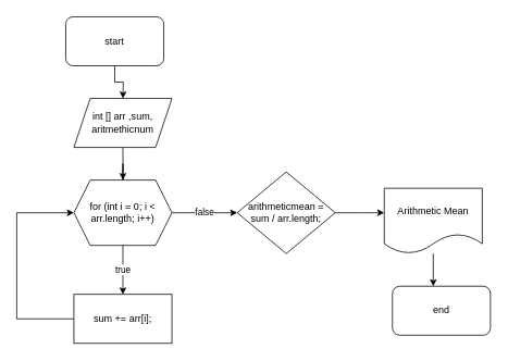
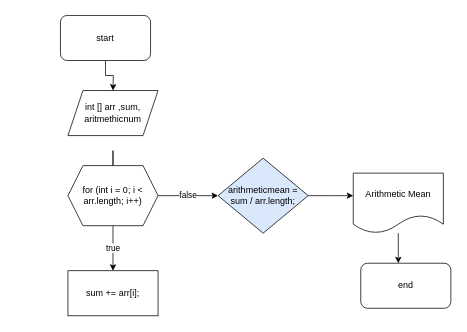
- <mxCell id="4" style="edgeStyle=orthogonalEdgeStyle;rounded=0;orthogonalLoop=1;jettySize=auto;html=1;exitX=0.5;exitY=1;exitDx=0;exitDy=0;entryX=0.5;entryY=0;entryDx=0;entryDy=0;" edge="1" parent="1" source="5" target="9"><mxGeometry relative="1" as="geometry"><mxPoint x="150" y="200" as="targetPoint" /></mxGeometry></mxCell>
- <mxCell id="13" value="arithmeticmean = sum / arr.length;" style="rhombus;whiteSpace=wrap;html=1;" vertex="1" parent="1"><mxGeometry x="290" y="210" width="120" height="100" as="geometry" /></mxCell>
+ <mxCell id="13" value="arithmeticmean = sum / arr.length;" style="rhombus;whiteSpace=wrap;html=1;fillColor=#dae8fc;" vertex="1" parent="1"><mxGeometry x="290" y="210" width="120" height="100" as="geometry" /></mxCell>
- <mxCell id="10" style="edgeStyle=orthogonalEdgeStyle;rounded=0;orthogonalLoop=1;jettySize=auto;html=1;exitX=0;exitY=0.5;exitDx=0;exitDy=0;entryX=0;entryY=0.5;entryDx=0;entryDy=0;" edge="1" parent="1" source="11" target="9"><mxGeometry relative="1" as="geometry"><mxPoint x="80" y="270" as="targetPoint" /><Array as="points"><mxPoint x="20" y="390" /><mxPoint x="20" y="260" /></Array></mxGeometry></mxCell>
